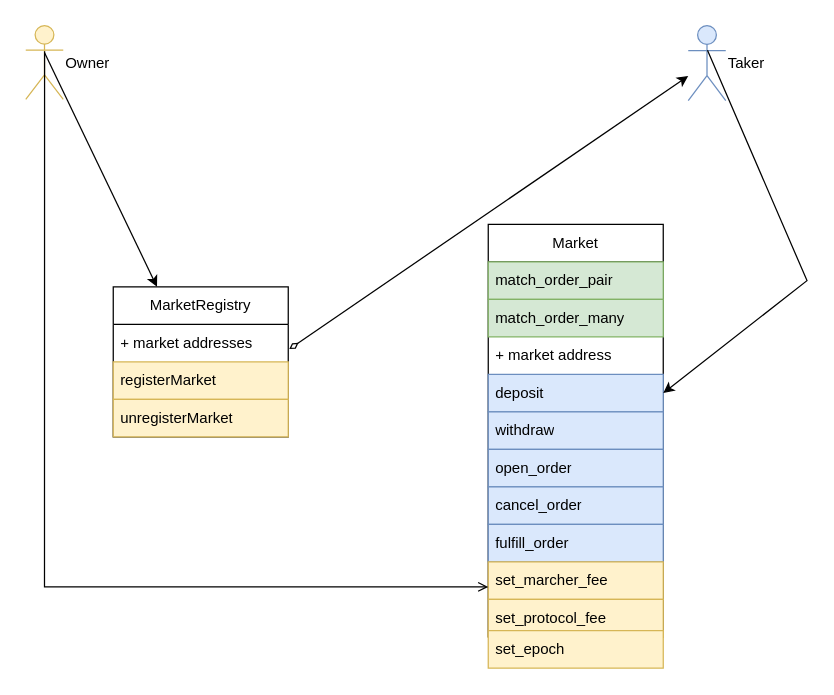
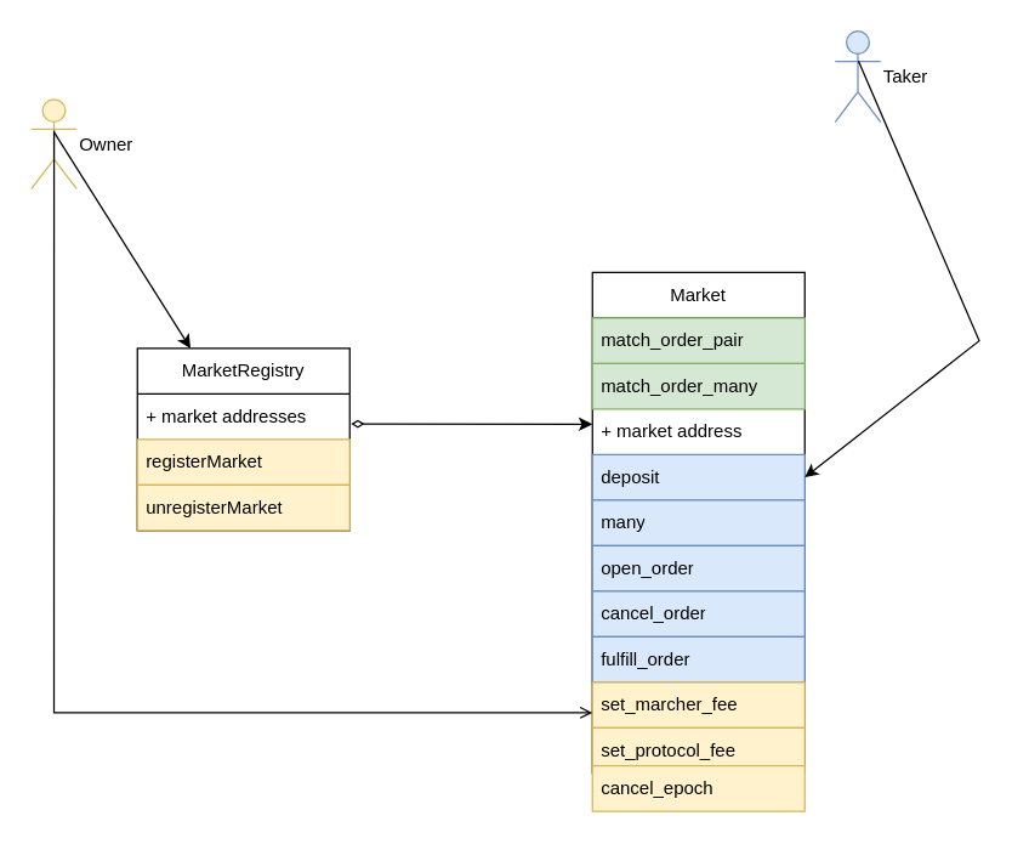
- <mxCell id="2" value="Owner" style="shape=umlActor;verticalLabelPosition=middle;verticalAlign=middle;html=1;outlineConnect=0;labelPosition=right;align=left;fillColor=#fff2cc;strokeColor=#d6b656;" vertex="1" parent="1"><mxGeometry x="20" y="20" width="30" height="59" as="geometry" /></mxCell>
+ <mxCell id="2" value="Owner" style="shape=umlActor;verticalLabelPosition=middle;verticalAlign=middle;html=1;outlineConnect=0;labelPosition=right;align=left;fillColor=#fff2cc;strokeColor=#d6b656;" vertex="1" parent="1"><mxGeometry x="20" y="65" width="30" height="59" as="geometry" /></mxCell>
- <mxCell id="21" value="" style="endArrow=classic;html=1;rounded=0;exitX=1.006;exitY=0.659;exitDx=0;exitDy=0;exitPerimeter=0;startArrow=diamondThin;startFill=0;" edge="1" parent="1" source="5" target="3"><mxGeometry width="50" height="50" relative="1" as="geometry"><mxPoint x="280" y="279" as="sourcePoint" /><mxPoint x="330" y="229" as="targetPoint" /></mxGeometry></mxCell>
+ <mxCell id="21" value="" style="endArrow=classic;html=1;rounded=0;exitX=1.006;exitY=0.659;exitDx=0;exitDy=0;exitPerimeter=0;entryX=0;entryY=0.333;entryDx=0;entryDy=0;entryPerimeter=0;startArrow=diamondThin;startFill=0;" edge="1" parent="1" source="5" target="12"><mxGeometry width="50" height="50" relative="1" as="geometry"><mxPoint x="280" y="279" as="sourcePoint" /><mxPoint x="330" y="229" as="targetPoint" /></mxGeometry></mxCell>
- <mxCell id="14" value="withdraw" style="text;strokeColor=#6c8ebf;fillColor=#dae8fc;align=left;verticalAlign=middle;spacingLeft=4;spacingRight=4;overflow=hidden;points=[[0,0.5],[1,0.5]];portConstraint=eastwest;rotatable=0;whiteSpace=wrap;html=1;" vertex="1" parent="9"><mxGeometry y="150" width="140" height="30" as="geometry" /></mxCell>
+ <mxCell id="14" value="many" style="text;strokeColor=#6c8ebf;fillColor=#dae8fc;align=left;verticalAlign=middle;spacingLeft=4;spacingRight=4;overflow=hidden;points=[[0,0.5],[1,0.5]];portConstraint=eastwest;rotatable=0;whiteSpace=wrap;html=1;" vertex="1" parent="9"><mxGeometry y="150" width="140" height="30" as="geometry" /></mxCell>
- <mxCell id="22" value="set_epoch" style="text;strokeColor=#d6b656;fillColor=#fff2cc;align=left;verticalAlign=middle;spacingLeft=4;spacingRight=4;overflow=hidden;points=[[0,0.5],[1,0.5]];portConstraint=eastwest;rotatable=0;whiteSpace=wrap;html=1;" vertex="1" parent="1"><mxGeometry x="390" y="504" width="140" height="30" as="geometry" /></mxCell>
+ <mxCell id="22" value="cancel_epoch" style="text;strokeColor=#d6b656;fillColor=#fff2cc;align=left;verticalAlign=middle;spacingLeft=4;spacingRight=4;overflow=hidden;points=[[0,0.5],[1,0.5]];portConstraint=eastwest;rotatable=0;whiteSpace=wrap;html=1;" vertex="1" parent="1"><mxGeometry x="390" y="504" width="140" height="30" as="geometry" /></mxCell>
